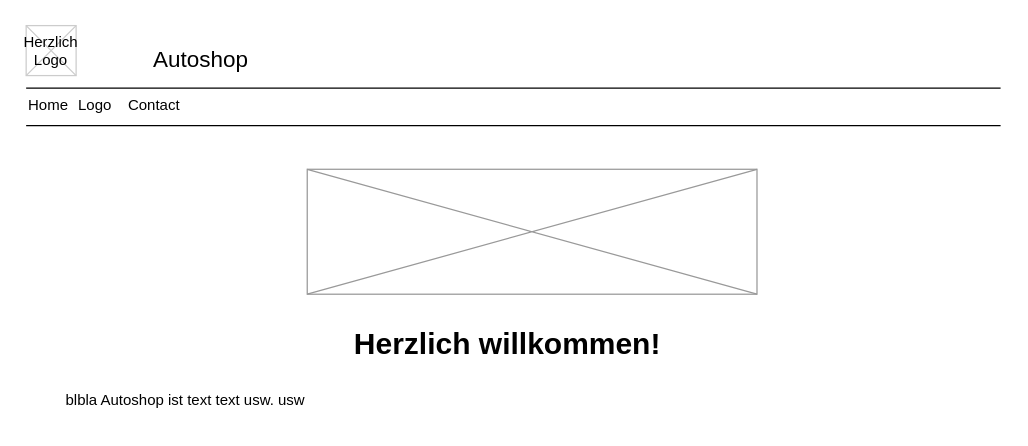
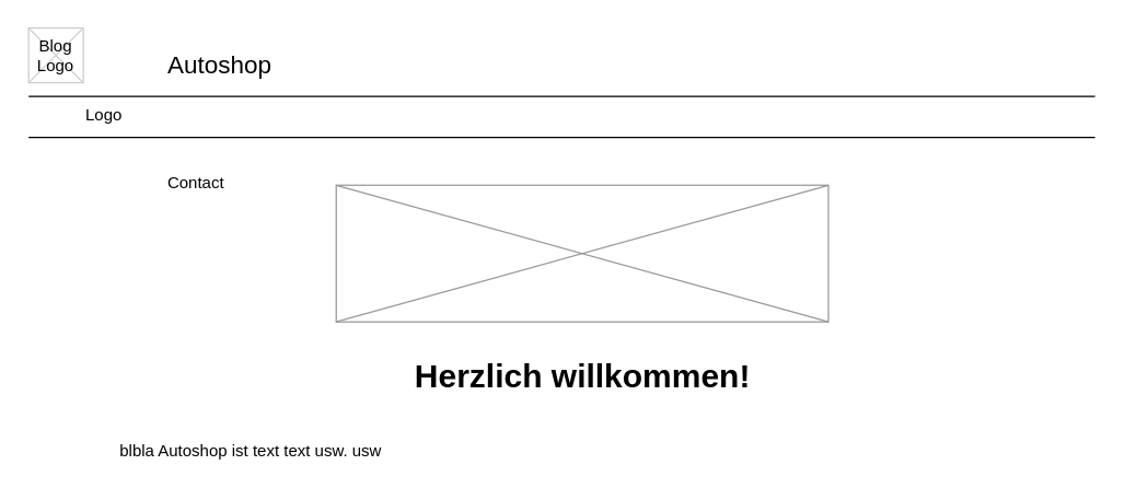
- <mxCell id="8" value="Herzlich &#10;Logo" style="text;spacingTop=-5;align=center" vertex="1" parent="1"><mxGeometry x="20" y="25" width="40" height="40" as="geometry" /></mxCell>
+ <mxCell id="8" value="Blog &#10;Logo" style="text;spacingTop=-5;align=center" vertex="1" parent="1"><mxGeometry x="20" y="25" width="40" height="40" as="geometry" /></mxCell>
- <mxCell id="5" value="Home" style="text;spacingTop=-5;" vertex="1" parent="1"><mxGeometry x="20" y="75" width="30" height="20" as="geometry" /></mxCell>
- <mxCell id="9" value="Contact" style="text;spacingTop=-5;" vertex="1" parent="1"><mxGeometry x="100" y="75" width="30" height="20" as="geometry" /></mxCell>
+ <mxCell id="9" value="Contact" style="text;spacingTop=-5;" vertex="1" parent="1"><mxGeometry x="120" y="125" width="30" height="20" as="geometry" /></mxCell>
- <mxCell id="11" value="&lt;b style=&quot;font-size: 24px;&quot;&gt;Herzlich willkommen!&lt;/b&gt;" style="text;html=1;align=center;verticalAlign=middle;resizable=0;points=[];autosize=1;strokeColor=none;fillColor=none;" vertex="1" parent="1"><mxGeometry x="270" y="255" width="270" height="40" as="geometry" /></mxCell>
+ <mxCell id="11" value="&lt;b style=&quot;font-size: 24px;&quot;&gt;Herzlich willkommen!&lt;/b&gt;" style="text;html=1;align=center;verticalAlign=middle;resizable=0;points=[];autosize=1;strokeColor=none;fillColor=none;" vertex="1" parent="1"><mxGeometry x="290" y="255" width="270" height="40" as="geometry" /></mxCell>
- <mxCell id="12" value="&lt;div align=&quot;left&quot;&gt;blbla Autoshop ist text text usw. usw&lt;/div&gt;" style="text;html=1;align=left;verticalAlign=middle;resizable=0;points=[];autosize=1;strokeColor=none;fillColor=none;" vertex="1" parent="1"><mxGeometry x="50" y="305" width="220" height="30" as="geometry" /></mxCell>
+ <mxCell id="12" value="&lt;div align=&quot;left&quot;&gt;blbla Autoshop ist text text usw. usw&lt;/div&gt;" style="text;html=1;align=left;verticalAlign=middle;resizable=0;points=[];autosize=1;strokeColor=none;fillColor=none;" vertex="1" parent="1"><mxGeometry x="85" y="315" width="220" height="30" as="geometry" /></mxCell>
